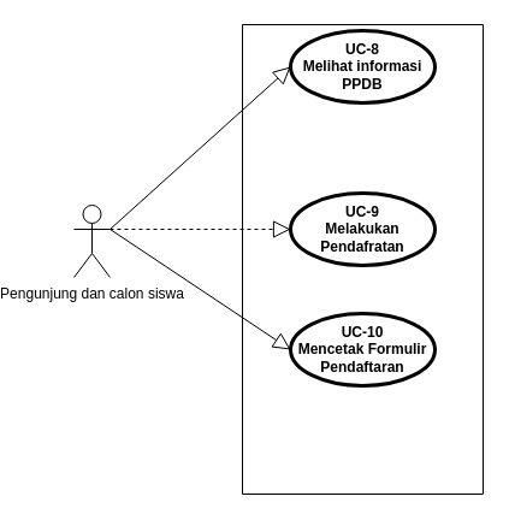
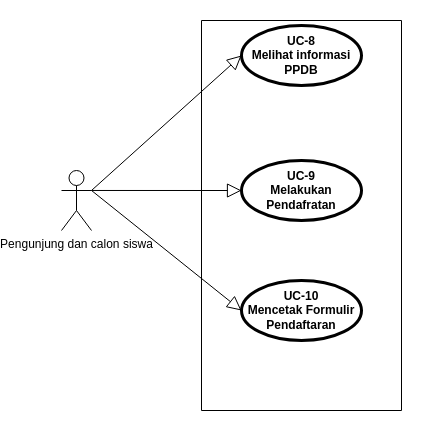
- <mxCell id="8" value="" style="edgeStyle=none;html=1;endArrow=block;endFill=0;endSize=12;verticalAlign=bottom;rounded=0;exitX=1;exitY=0.333;exitDx=0;exitDy=0;exitPerimeter=0;entryX=0;entryY=0.5;entryDx=0;entryDy=0;dashed=1;" edge="1" parent="1" source="6" target="3"><mxGeometry width="160" relative="1" as="geometry"><mxPoint x="90" y="170" as="sourcePoint" /><mxPoint x="250" y="170" as="targetPoint" /></mxGeometry></mxCell>
+ <mxCell id="8" value="" style="edgeStyle=none;html=1;endArrow=block;endFill=0;endSize=12;verticalAlign=bottom;rounded=0;exitX=1;exitY=0.333;exitDx=0;exitDy=0;exitPerimeter=0;entryX=0;entryY=0.5;entryDx=0;entryDy=0;" edge="1" parent="1" source="6" target="3"><mxGeometry width="160" relative="1" as="geometry"><mxPoint x="90" y="170" as="sourcePoint" /><mxPoint x="250" y="170" as="targetPoint" /></mxGeometry></mxCell>
- <mxCell id="4" value="UC-10&lt;br&gt;Mencetak Formulir Pendaftaran" style="shape=ellipse;html=1;strokeWidth=3;fontStyle=1;whiteSpace=wrap;align=center;perimeter=ellipsePerimeter;" vertex="1" parent="2"><mxGeometry x="40" y="240" width="120" height="60" as="geometry" /></mxCell>
+ <mxCell id="4" value="UC-10&lt;br&gt;Mencetak Formulir Pendaftaran" style="shape=ellipse;html=1;strokeWidth=3;fontStyle=1;whiteSpace=wrap;align=center;perimeter=ellipsePerimeter;" vertex="1" parent="2"><mxGeometry x="40" y="260" width="120" height="60" as="geometry" /></mxCell>
